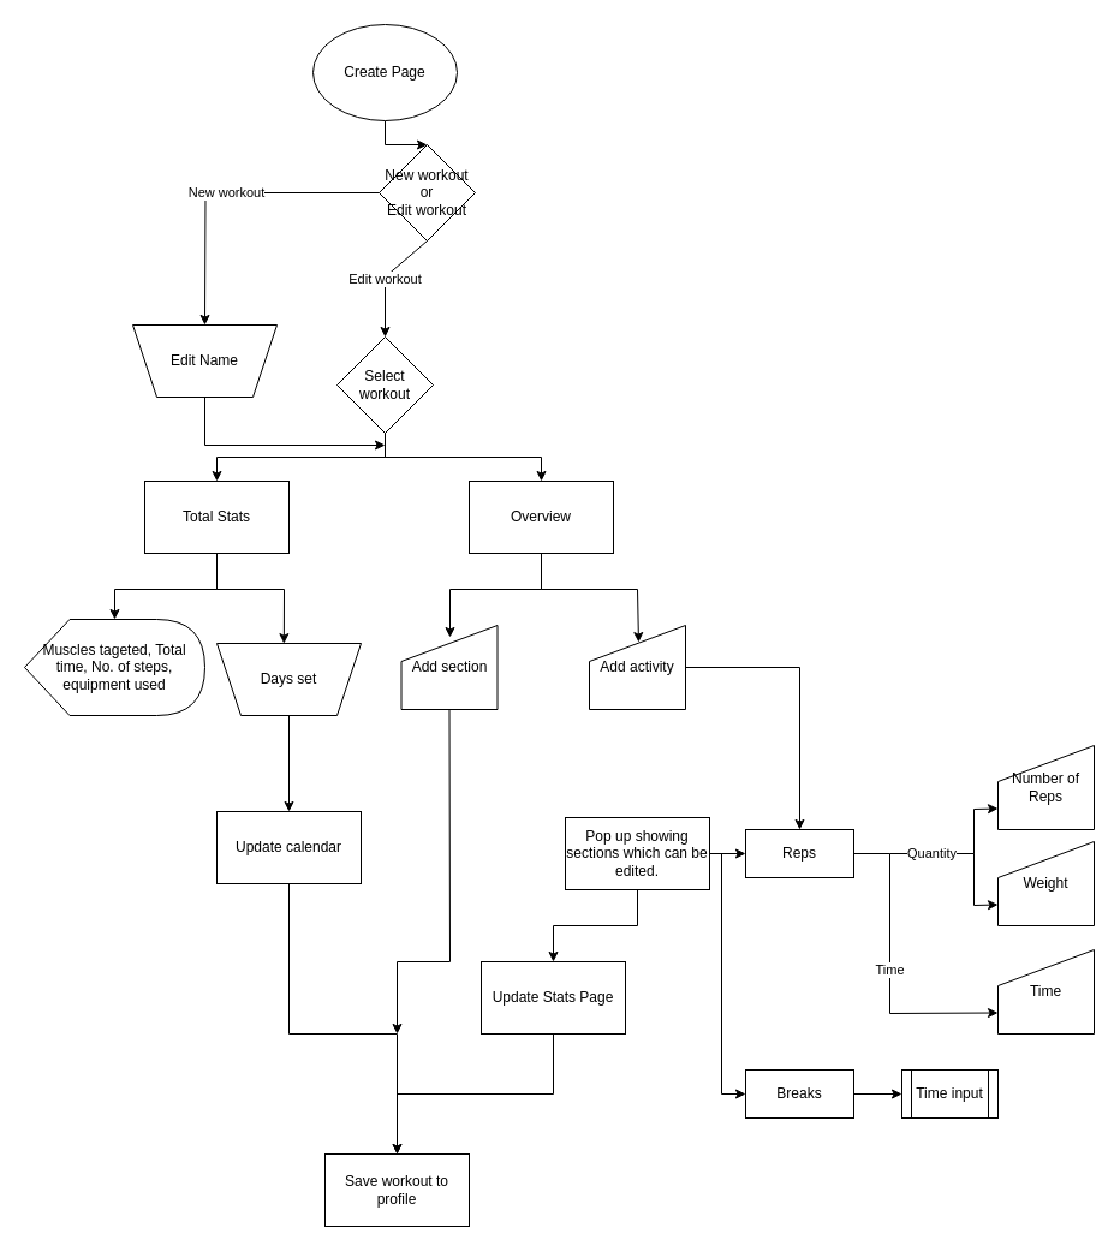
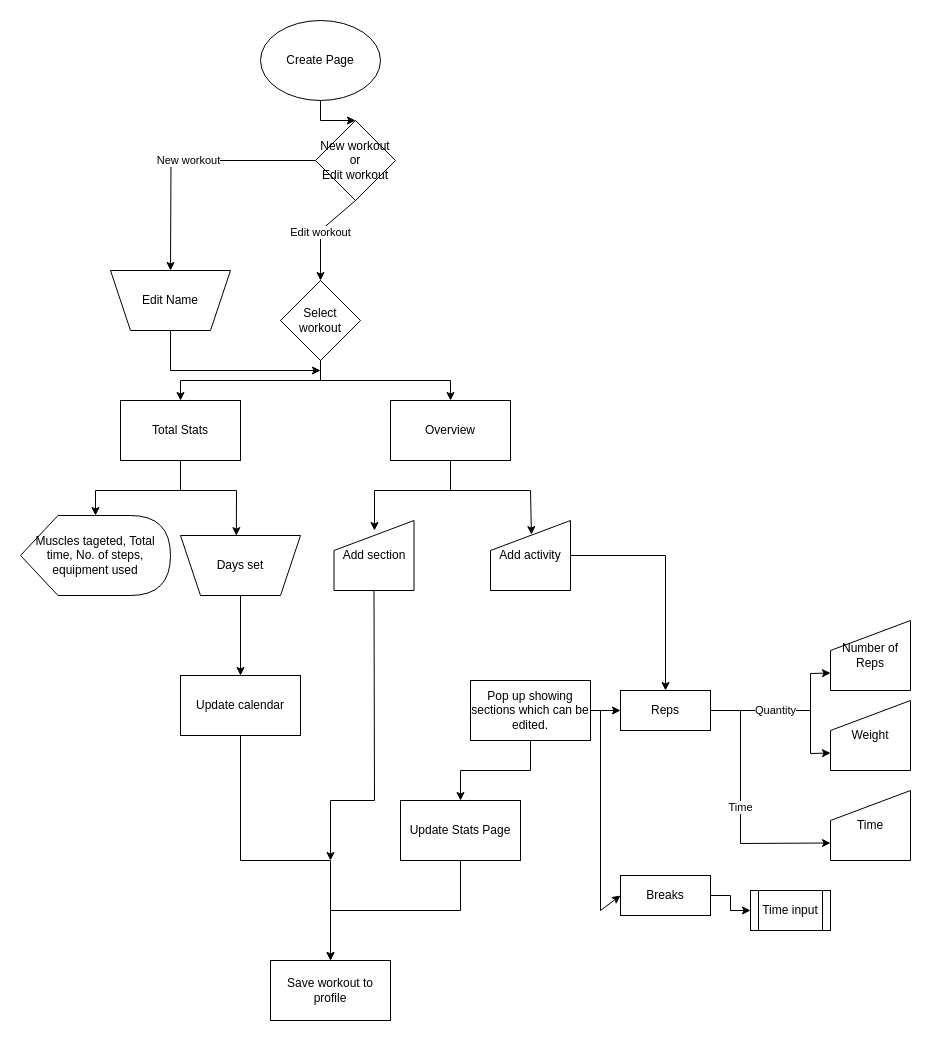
- <mxCell id="30" value="Breaks" style="rounded=0;whiteSpace=wrap;html=1;" parent="1" vertex="1"><mxGeometry x="620" y="890" width="90" height="40" as="geometry" /></mxCell>
+ <mxCell id="30" value="Breaks" style="rounded=0;whiteSpace=wrap;html=1;" parent="1" vertex="1"><mxGeometry x="620" y="875" width="90" height="40" as="geometry" /></mxCell>
